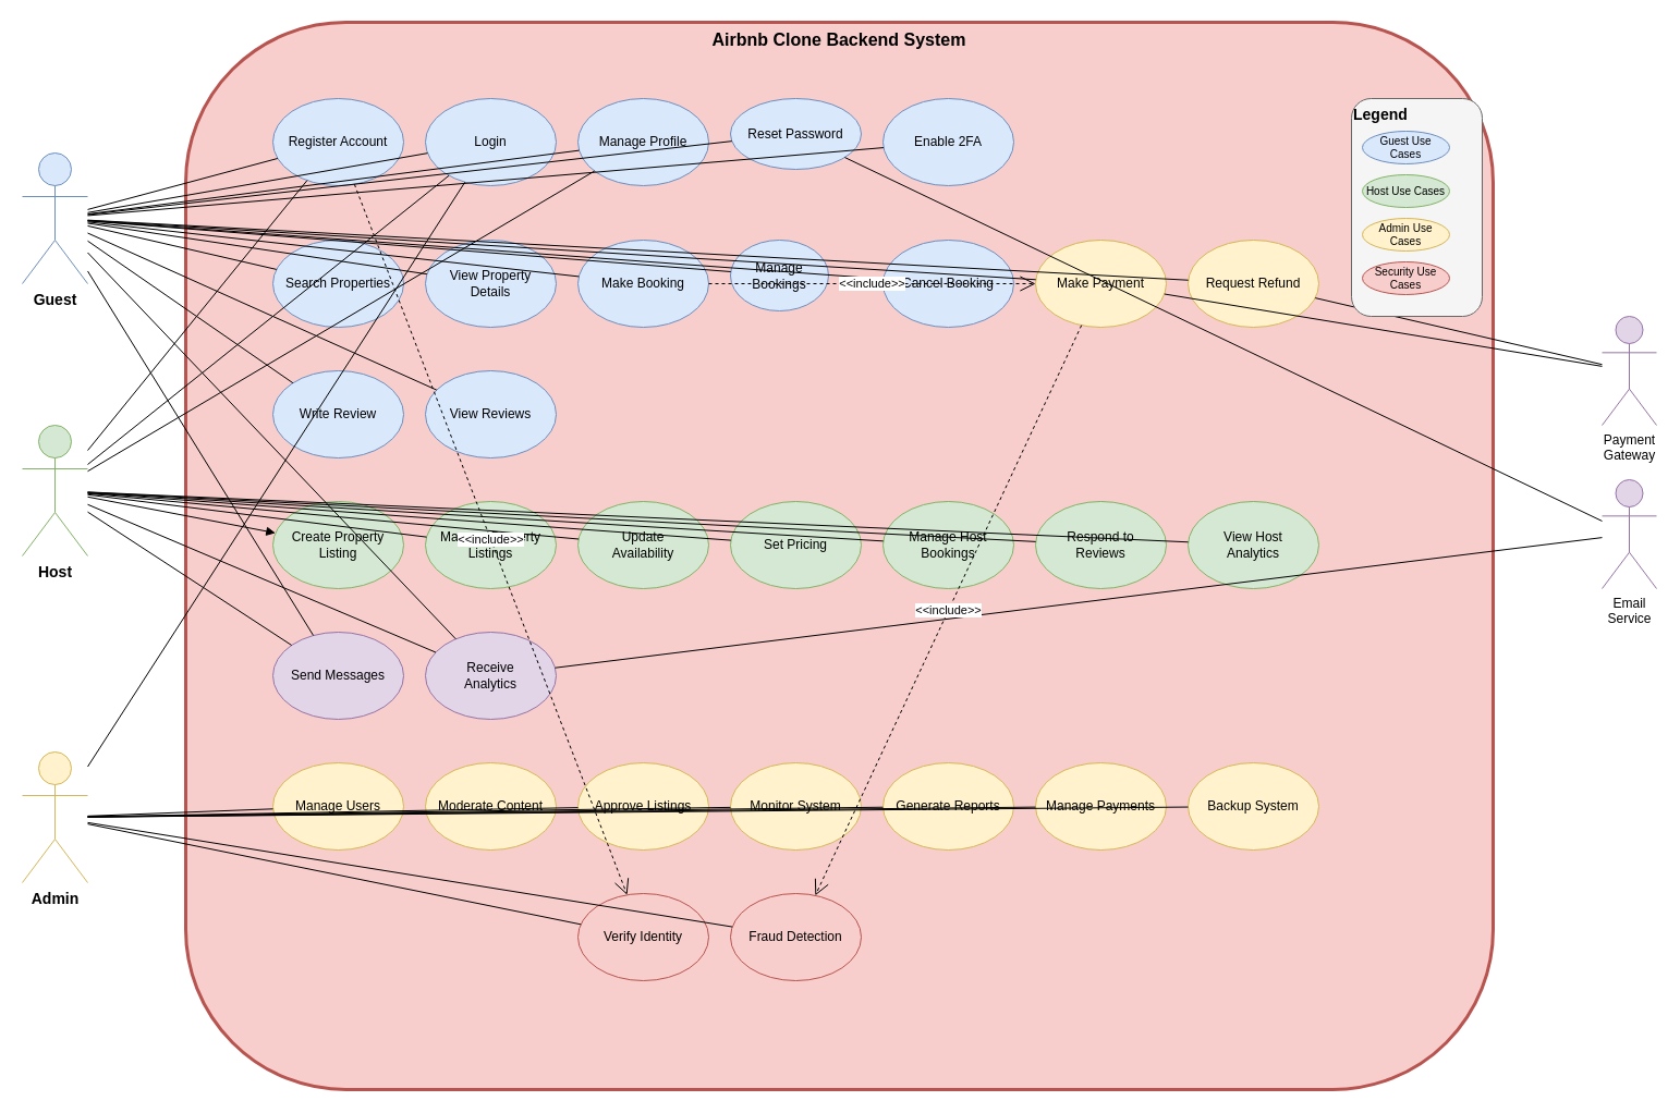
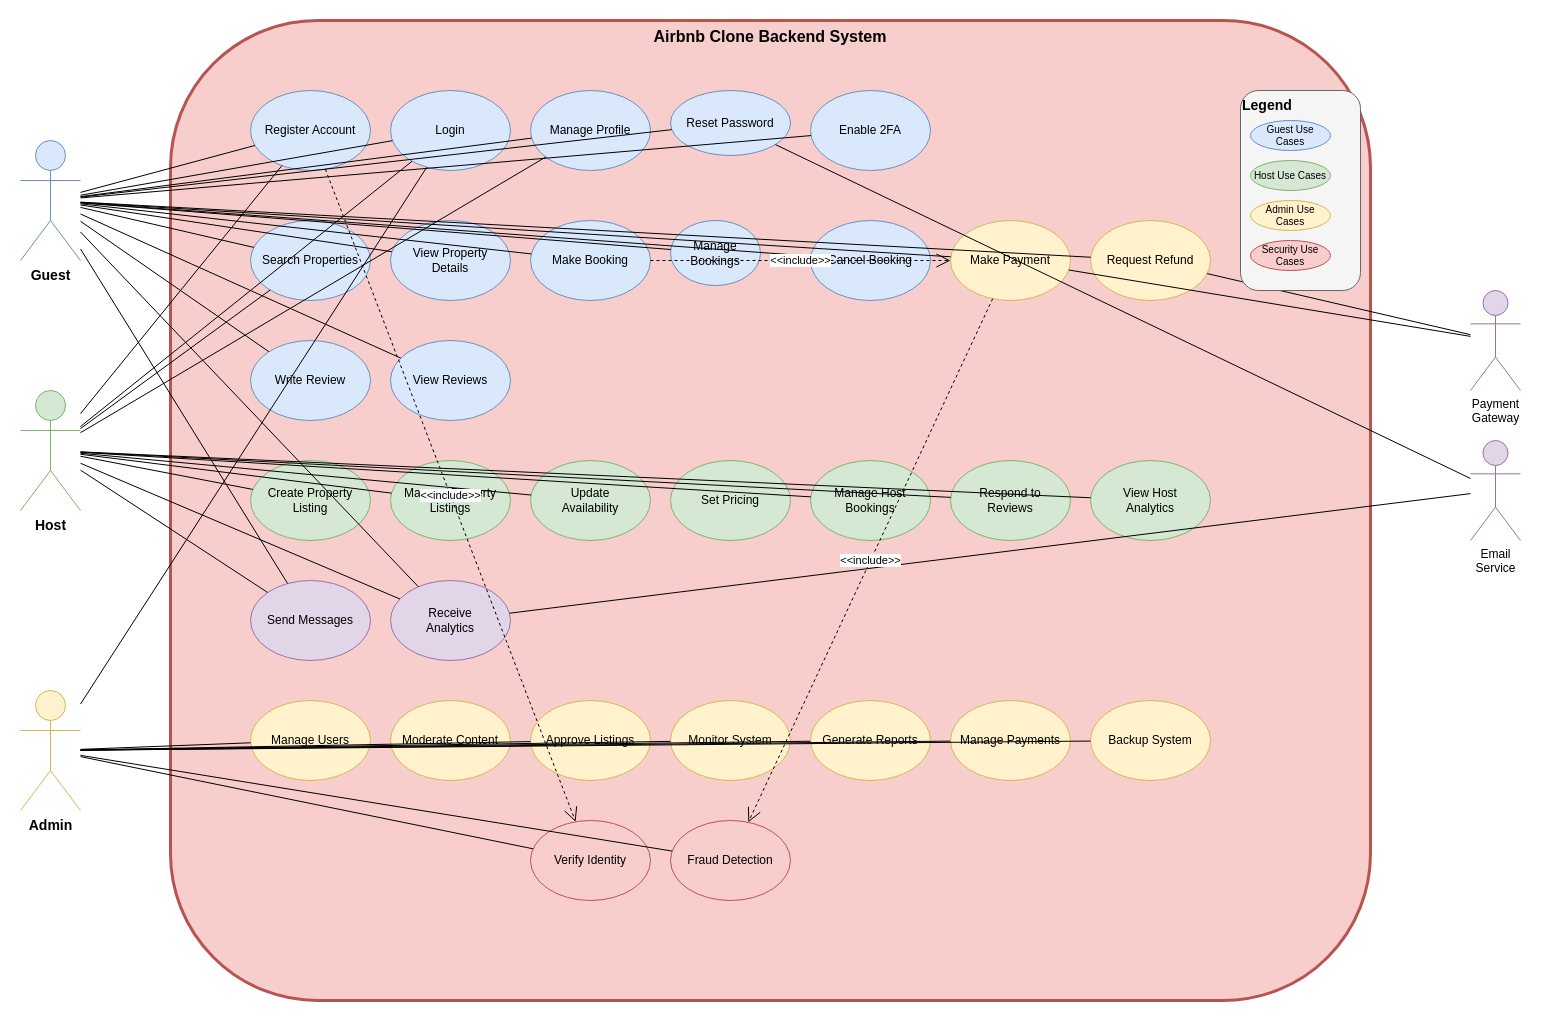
- <mxCell id="62" value="" style="endArrow=none;html=1;rounded=0;" edge="1" parent="1" source="4" target="25"><mxGeometry width="50" height="50" relative="1" as="geometry"><mxPoint x="730" y="320" as="sourcePoint" /><mxPoint x="780" y="270" as="targetPoint" /></mxGeometry></mxCell>
+ <mxCell id="62" value="" style="endArrow=none;html=1;rounded=0;" edge="1" parent="1" source="4" target="13"><mxGeometry width="50" height="50" relative="1" as="geometry"><mxPoint x="730" y="320" as="sourcePoint" /><mxPoint x="780" y="270" as="targetPoint" /></mxGeometry></mxCell>
- <mxCell id="59" value="" style="endArrow=block;html=1;rounded=0;" edge="1" parent="1" source="4" target="22"><mxGeometry width="50" height="50" relative="1" as="geometry"><mxPoint x="730" y="320" as="sourcePoint" /><mxPoint x="780" y="270" as="targetPoint" /></mxGeometry></mxCell>
+ <mxCell id="59" value="" style="endArrow=none;html=1;rounded=0;" edge="1" parent="1" source="4" target="22"><mxGeometry width="50" height="50" relative="1" as="geometry"><mxPoint x="730" y="320" as="sourcePoint" /><mxPoint x="780" y="270" as="targetPoint" /></mxGeometry></mxCell>
